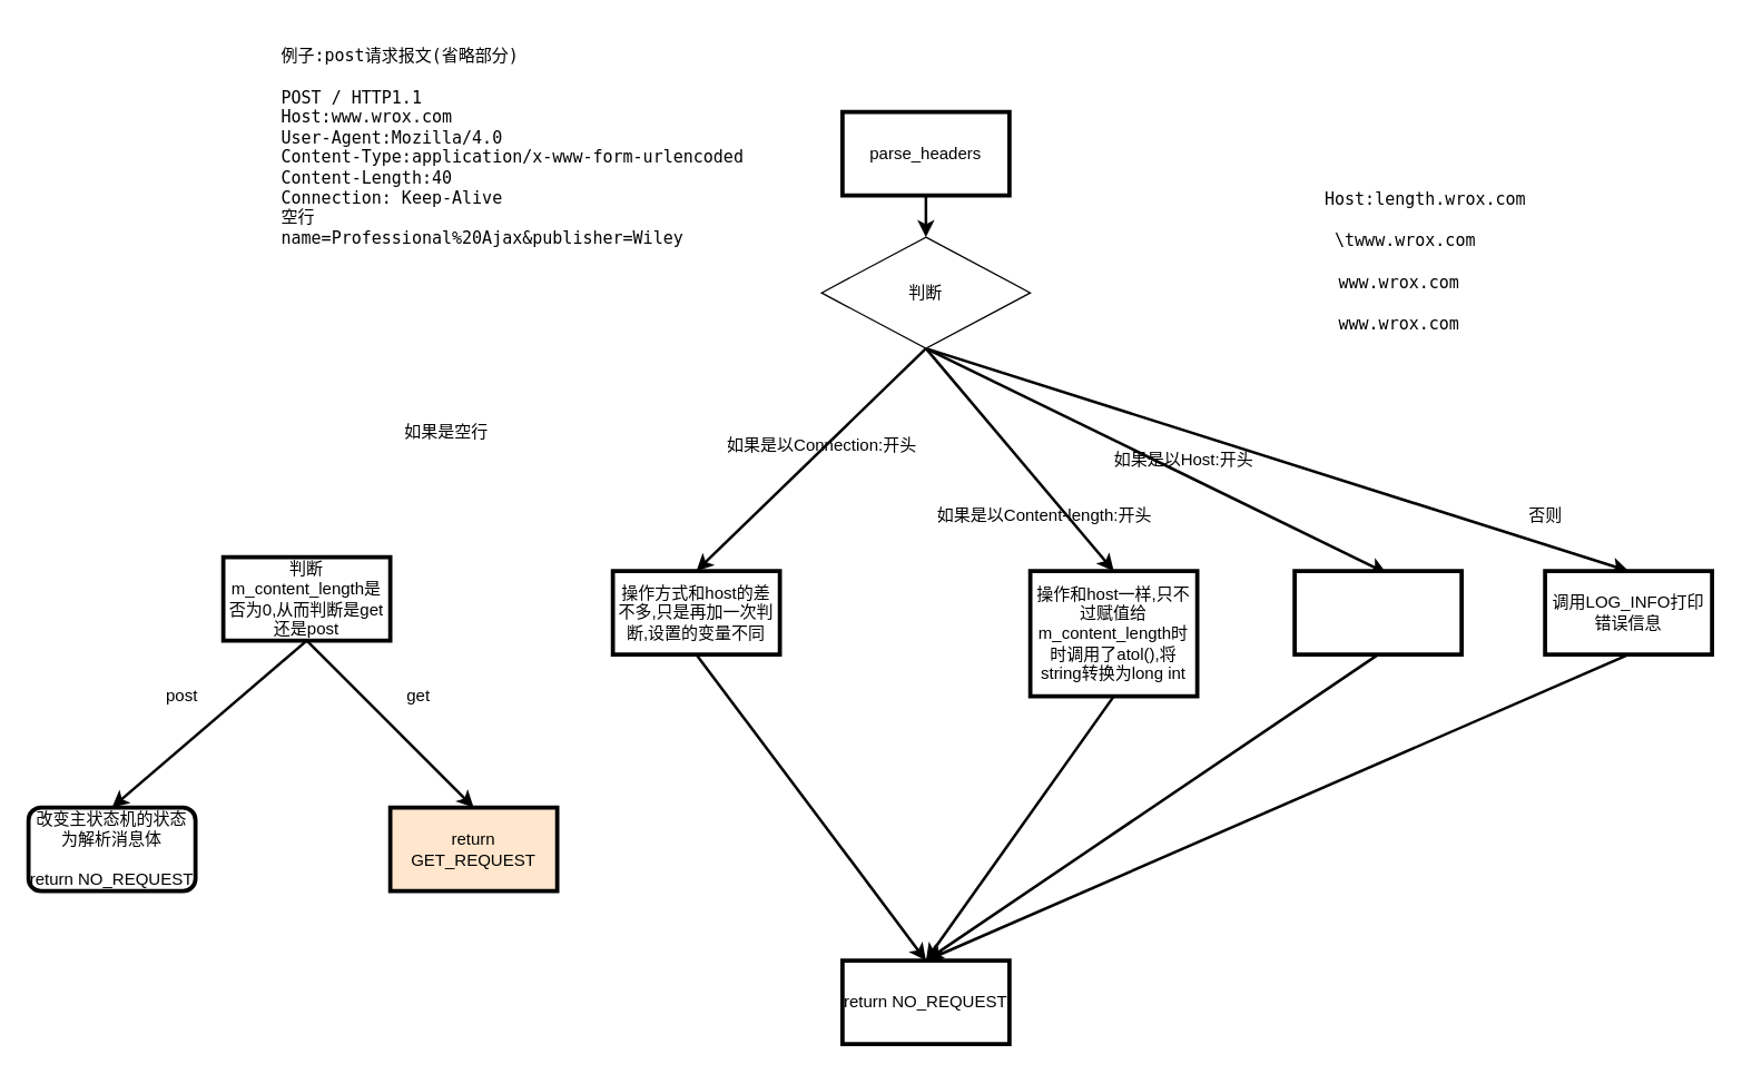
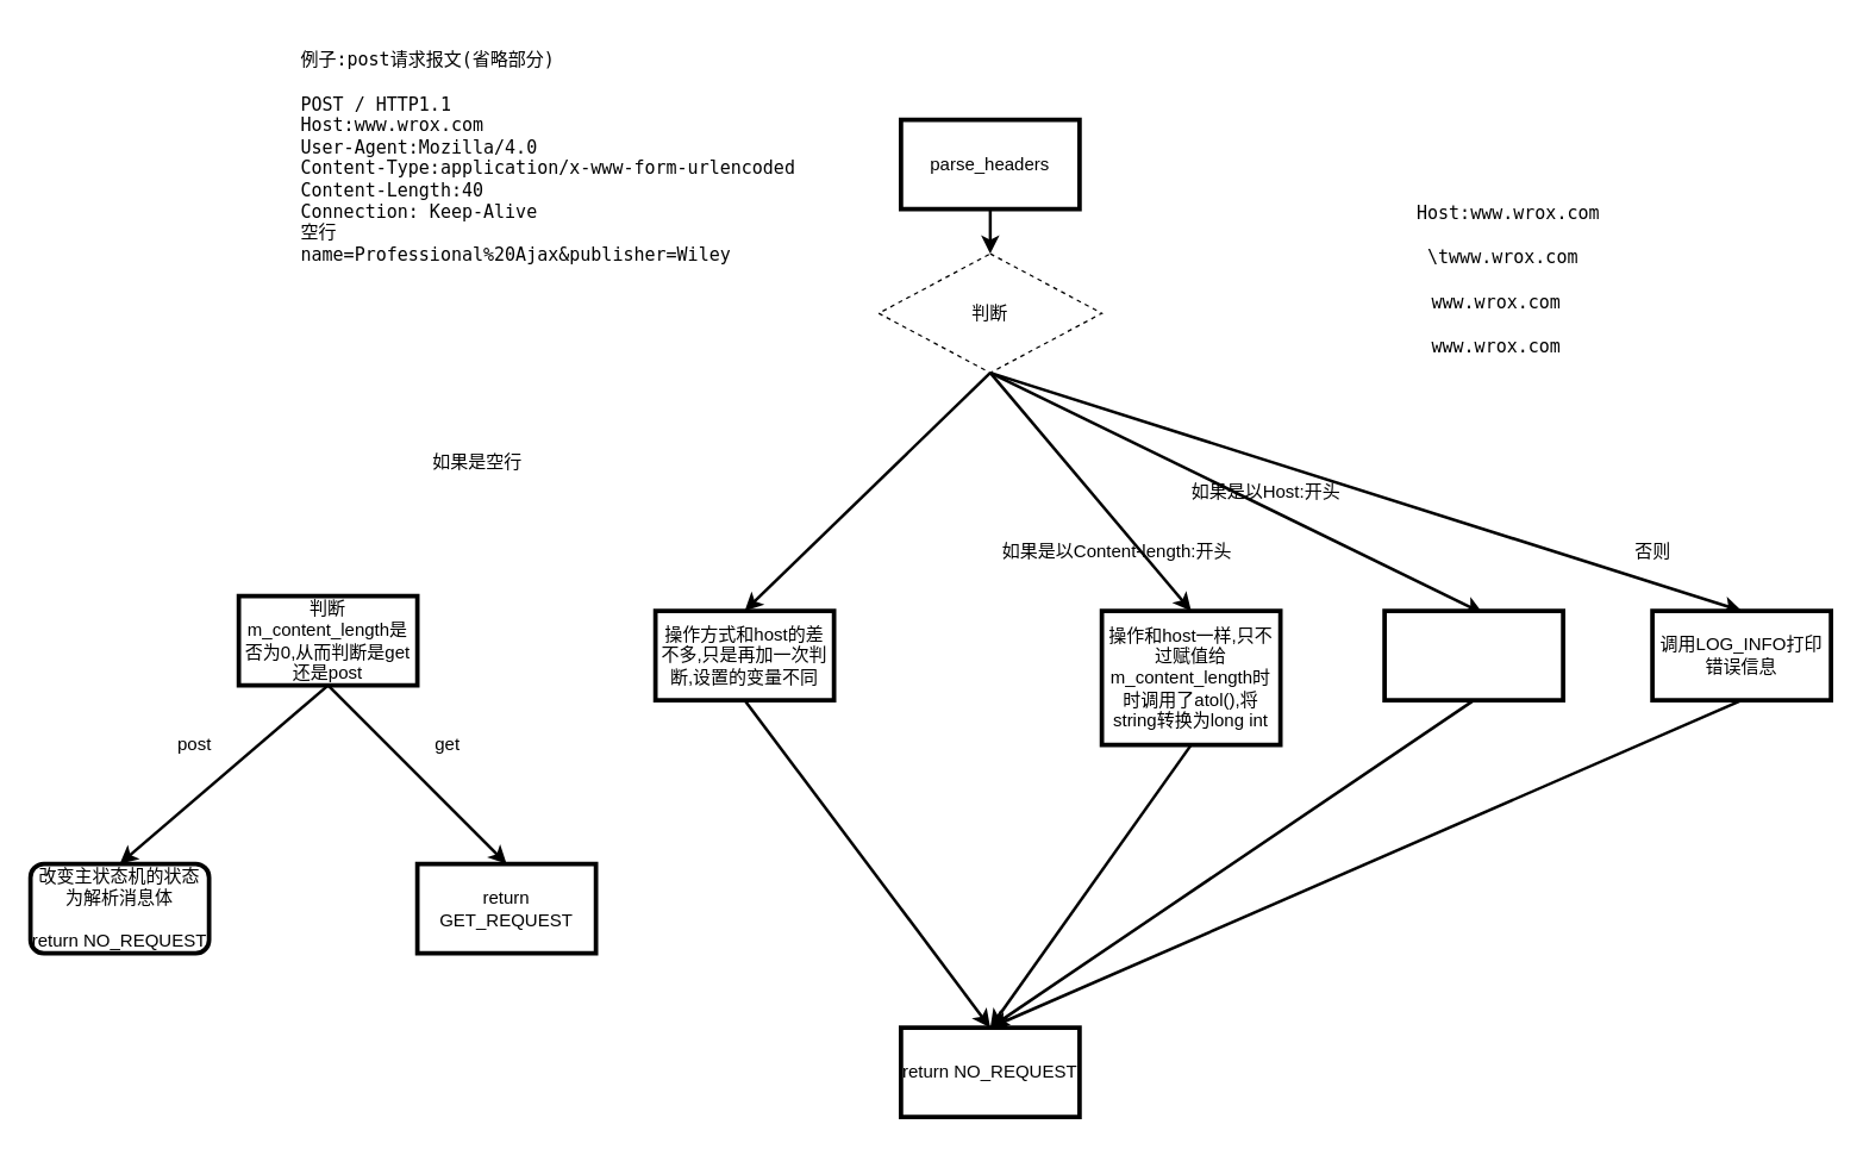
- <mxCell id="28" value="&lt;pre&gt;&lt;span class=&quot;line&quot;&gt;Host:length.wrox.com&lt;/span&gt;&lt;br&gt;&lt;br&gt;&lt;/pre&gt;" style="text;html=1;align=left;verticalAlign=middle;resizable=0;points=[];autosize=1;strokeColor=none;fillColor=none;fontColor=#000000;" vertex="1" parent="1"><mxGeometry x="950" y="120" width="140" height="60" as="geometry" /></mxCell>
+ <mxCell id="28" value="&lt;pre&gt;&lt;span class=&quot;line&quot;&gt;Host:www.wrox.com&lt;/span&gt;&lt;br&gt;&lt;br&gt;&lt;/pre&gt;" style="text;html=1;align=left;verticalAlign=middle;resizable=0;points=[];autosize=1;strokeColor=none;fillColor=none;fontColor=#000000;" vertex="1" parent="1"><mxGeometry x="950" y="120" width="140" height="60" as="geometry" /></mxCell>
- <mxCell id="11" value="判断" style="rhombus;whiteSpace=wrap;html=1;" vertex="1" parent="1"><mxGeometry x="590" y="170" width="150" height="80" as="geometry" /></mxCell>
+ <mxCell id="11" value="判断" style="rhombus;whiteSpace=wrap;html=1;dashed=1;" vertex="1" parent="1"><mxGeometry x="590" y="170" width="150" height="80" as="geometry" /></mxCell>
- <mxCell id="15" value="&lt;font color=&quot;#000000&quot;&gt;如果是以Connection:开头&lt;/font&gt;" style="text;html=1;align=center;verticalAlign=middle;resizable=0;points=[];autosize=1;strokeColor=none;fillColor=none;" vertex="1" parent="1"><mxGeometry x="510" y="310" width="160" height="20" as="geometry" /></mxCell>
- <mxCell id="32" value="return GET_REQUEST" style="whiteSpace=wrap;html=1;strokeColor=#000000;strokeWidth=3;fillColor=#ffe6cc;" vertex="1" parent="1"><mxGeometry x="280" y="580" width="120" height="60" as="geometry" /></mxCell>
+ <mxCell id="32" value="return GET_REQUEST" style="whiteSpace=wrap;html=1;strokeColor=#000000;strokeWidth=3;" vertex="1" parent="1"><mxGeometry x="280" y="580" width="120" height="60" as="geometry" /></mxCell>
